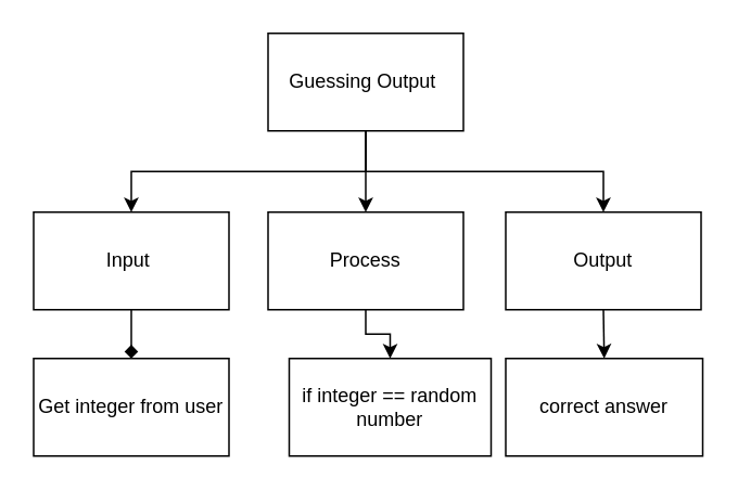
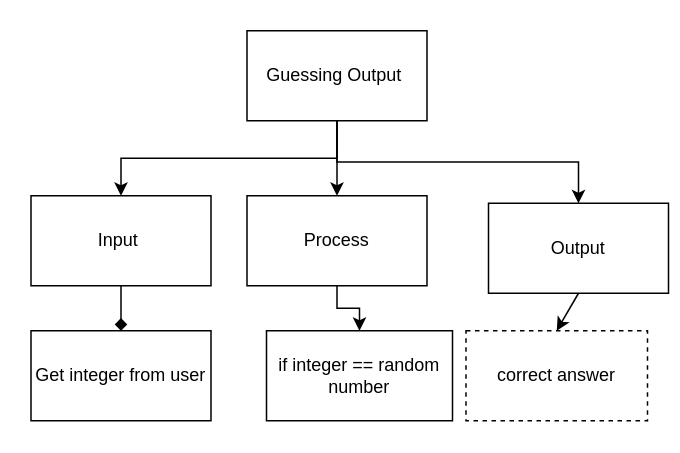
- <mxCell id="11" value="Output" style="rounded=0;whiteSpace=wrap;html=1;" vertex="1" parent="1"><mxGeometry x="310" y="130" width="120" height="60" as="geometry" /></mxCell>
+ <mxCell id="11" value="Output" style="rounded=0;whiteSpace=wrap;html=1;" vertex="1" parent="1"><mxGeometry x="325" y="135" width="120" height="60" as="geometry" /></mxCell>
- <mxCell id="14" value="&lt;font&gt;correct answer&lt;br&gt;&lt;/font&gt;" style="rounded=0;whiteSpace=wrap;html=1;" vertex="1" parent="1"><mxGeometry x="310" y="220" width="121" height="60" as="geometry" /></mxCell>
+ <mxCell id="14" value="&lt;font&gt;correct answer&lt;br&gt;&lt;/font&gt;" style="rounded=0;whiteSpace=wrap;html=1;dashed=1;" vertex="1" parent="1"><mxGeometry x="310" y="220" width="121" height="60" as="geometry" /></mxCell>
